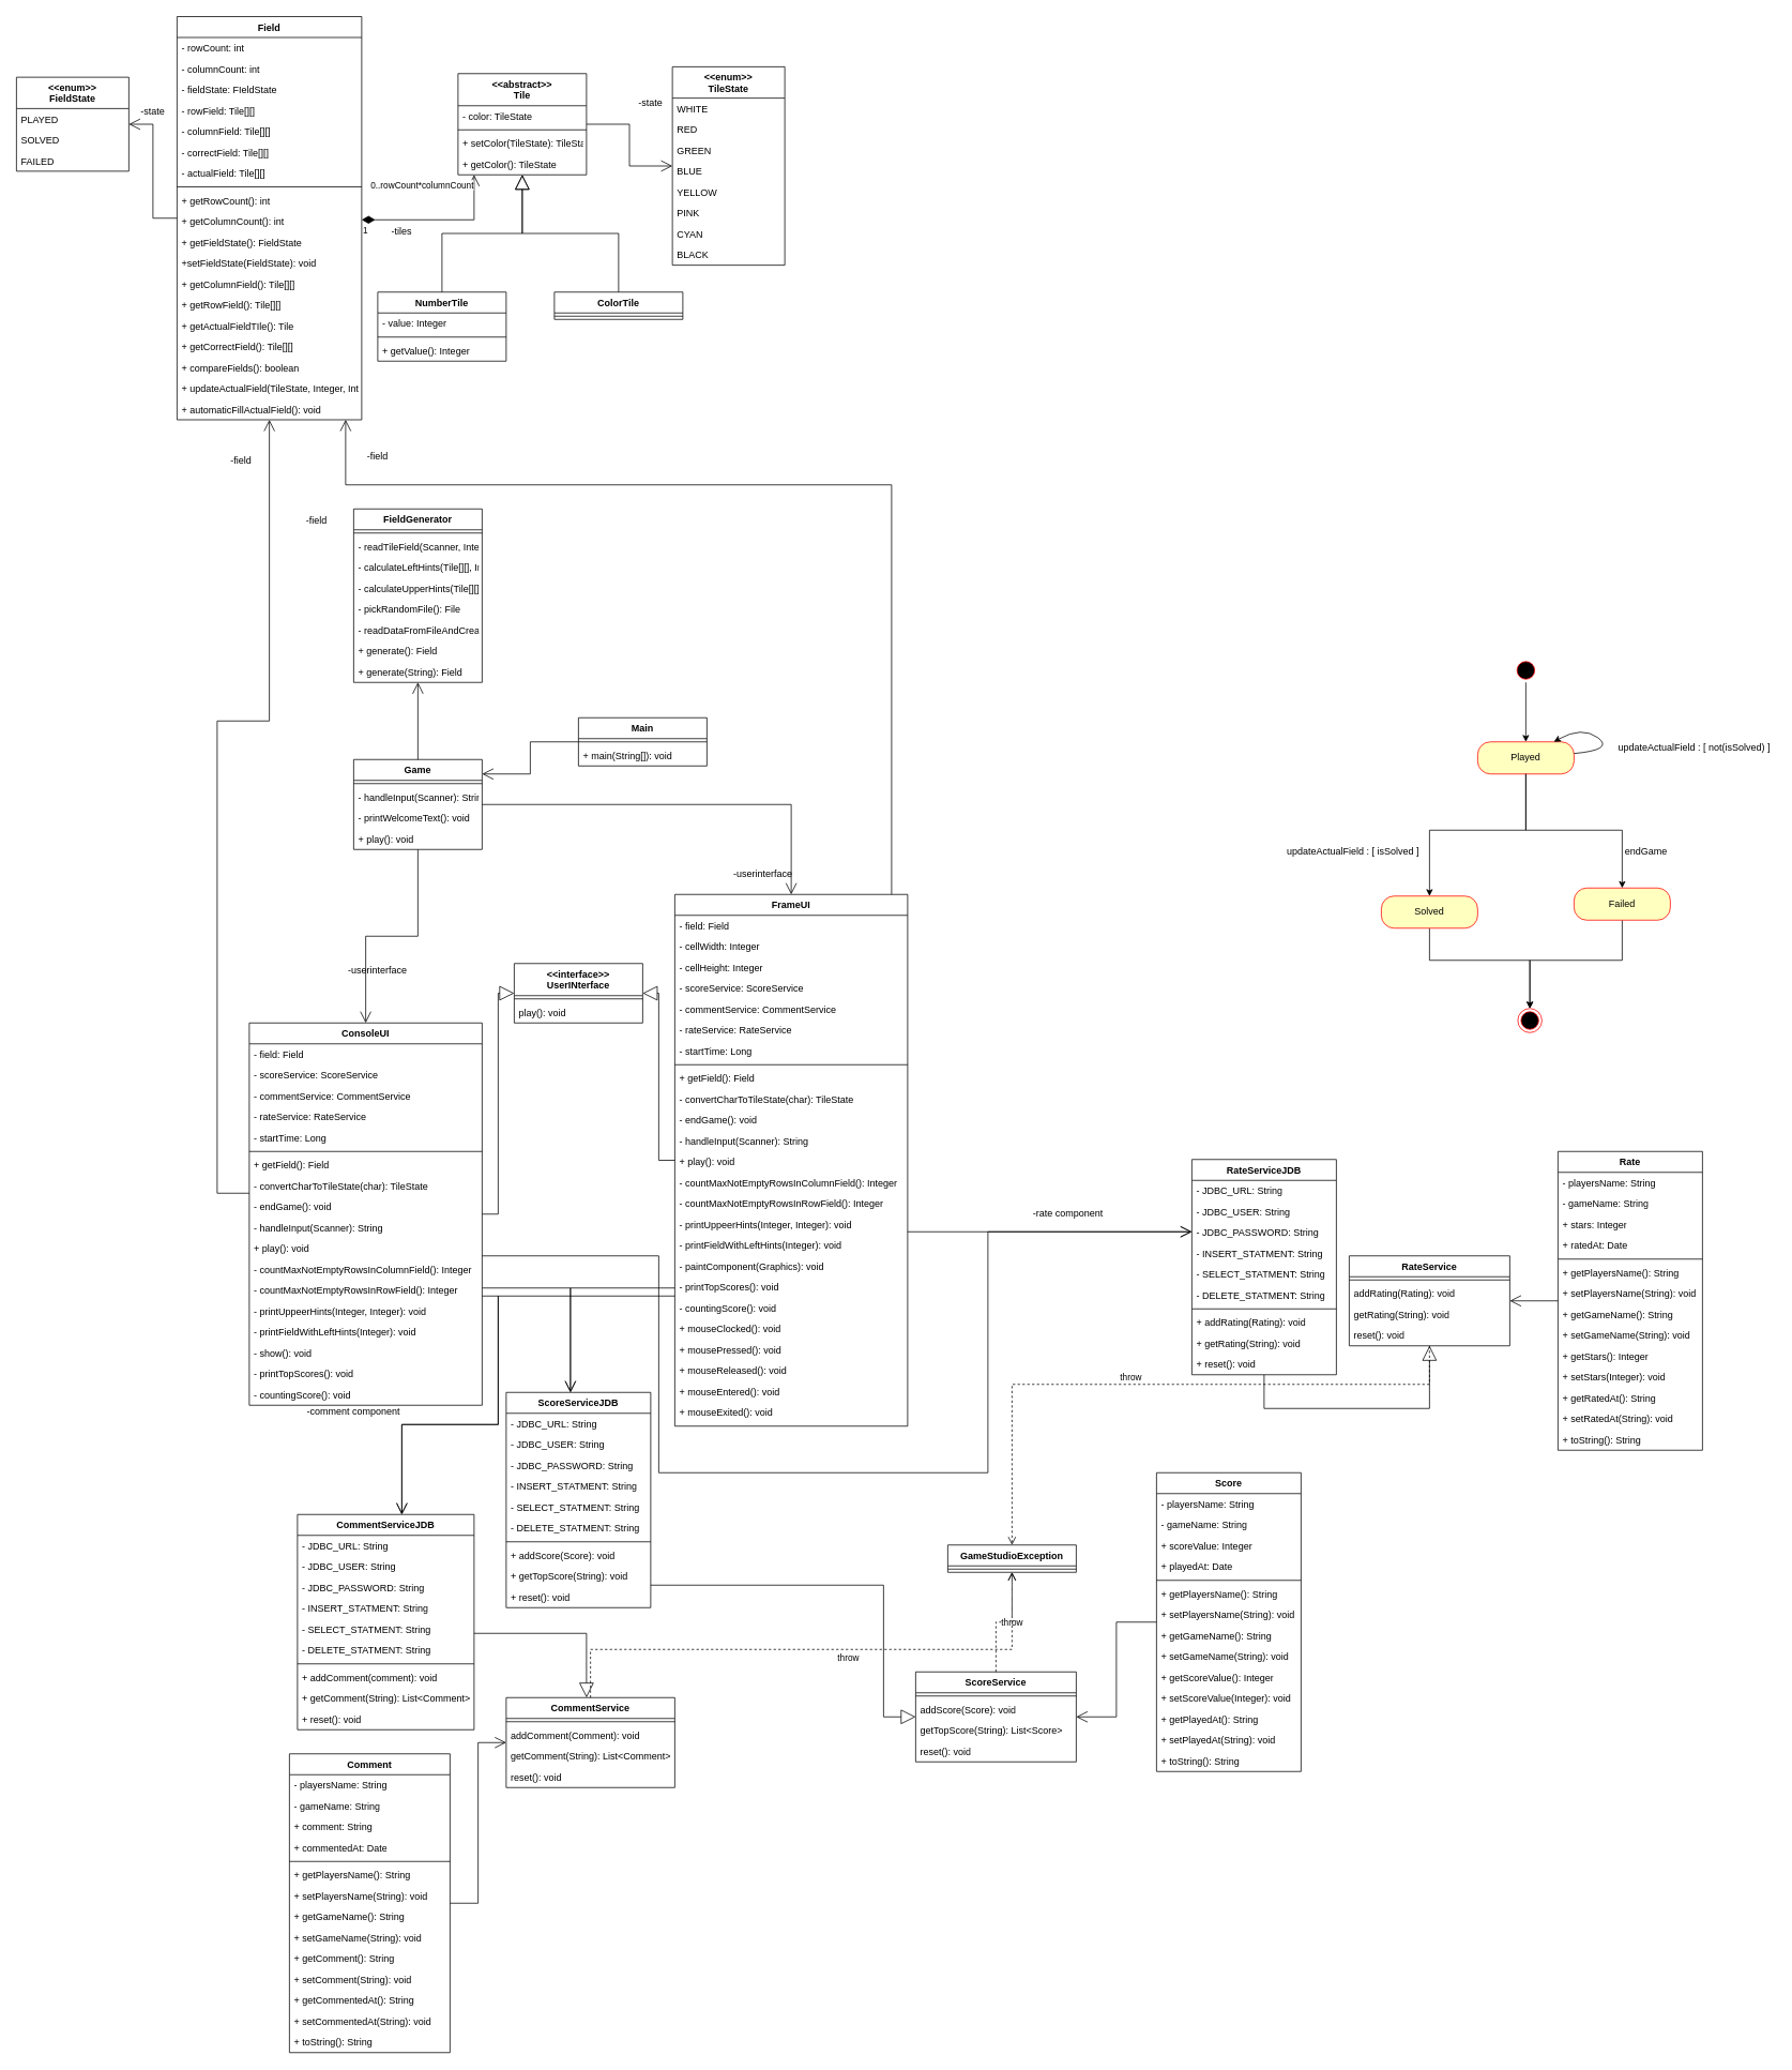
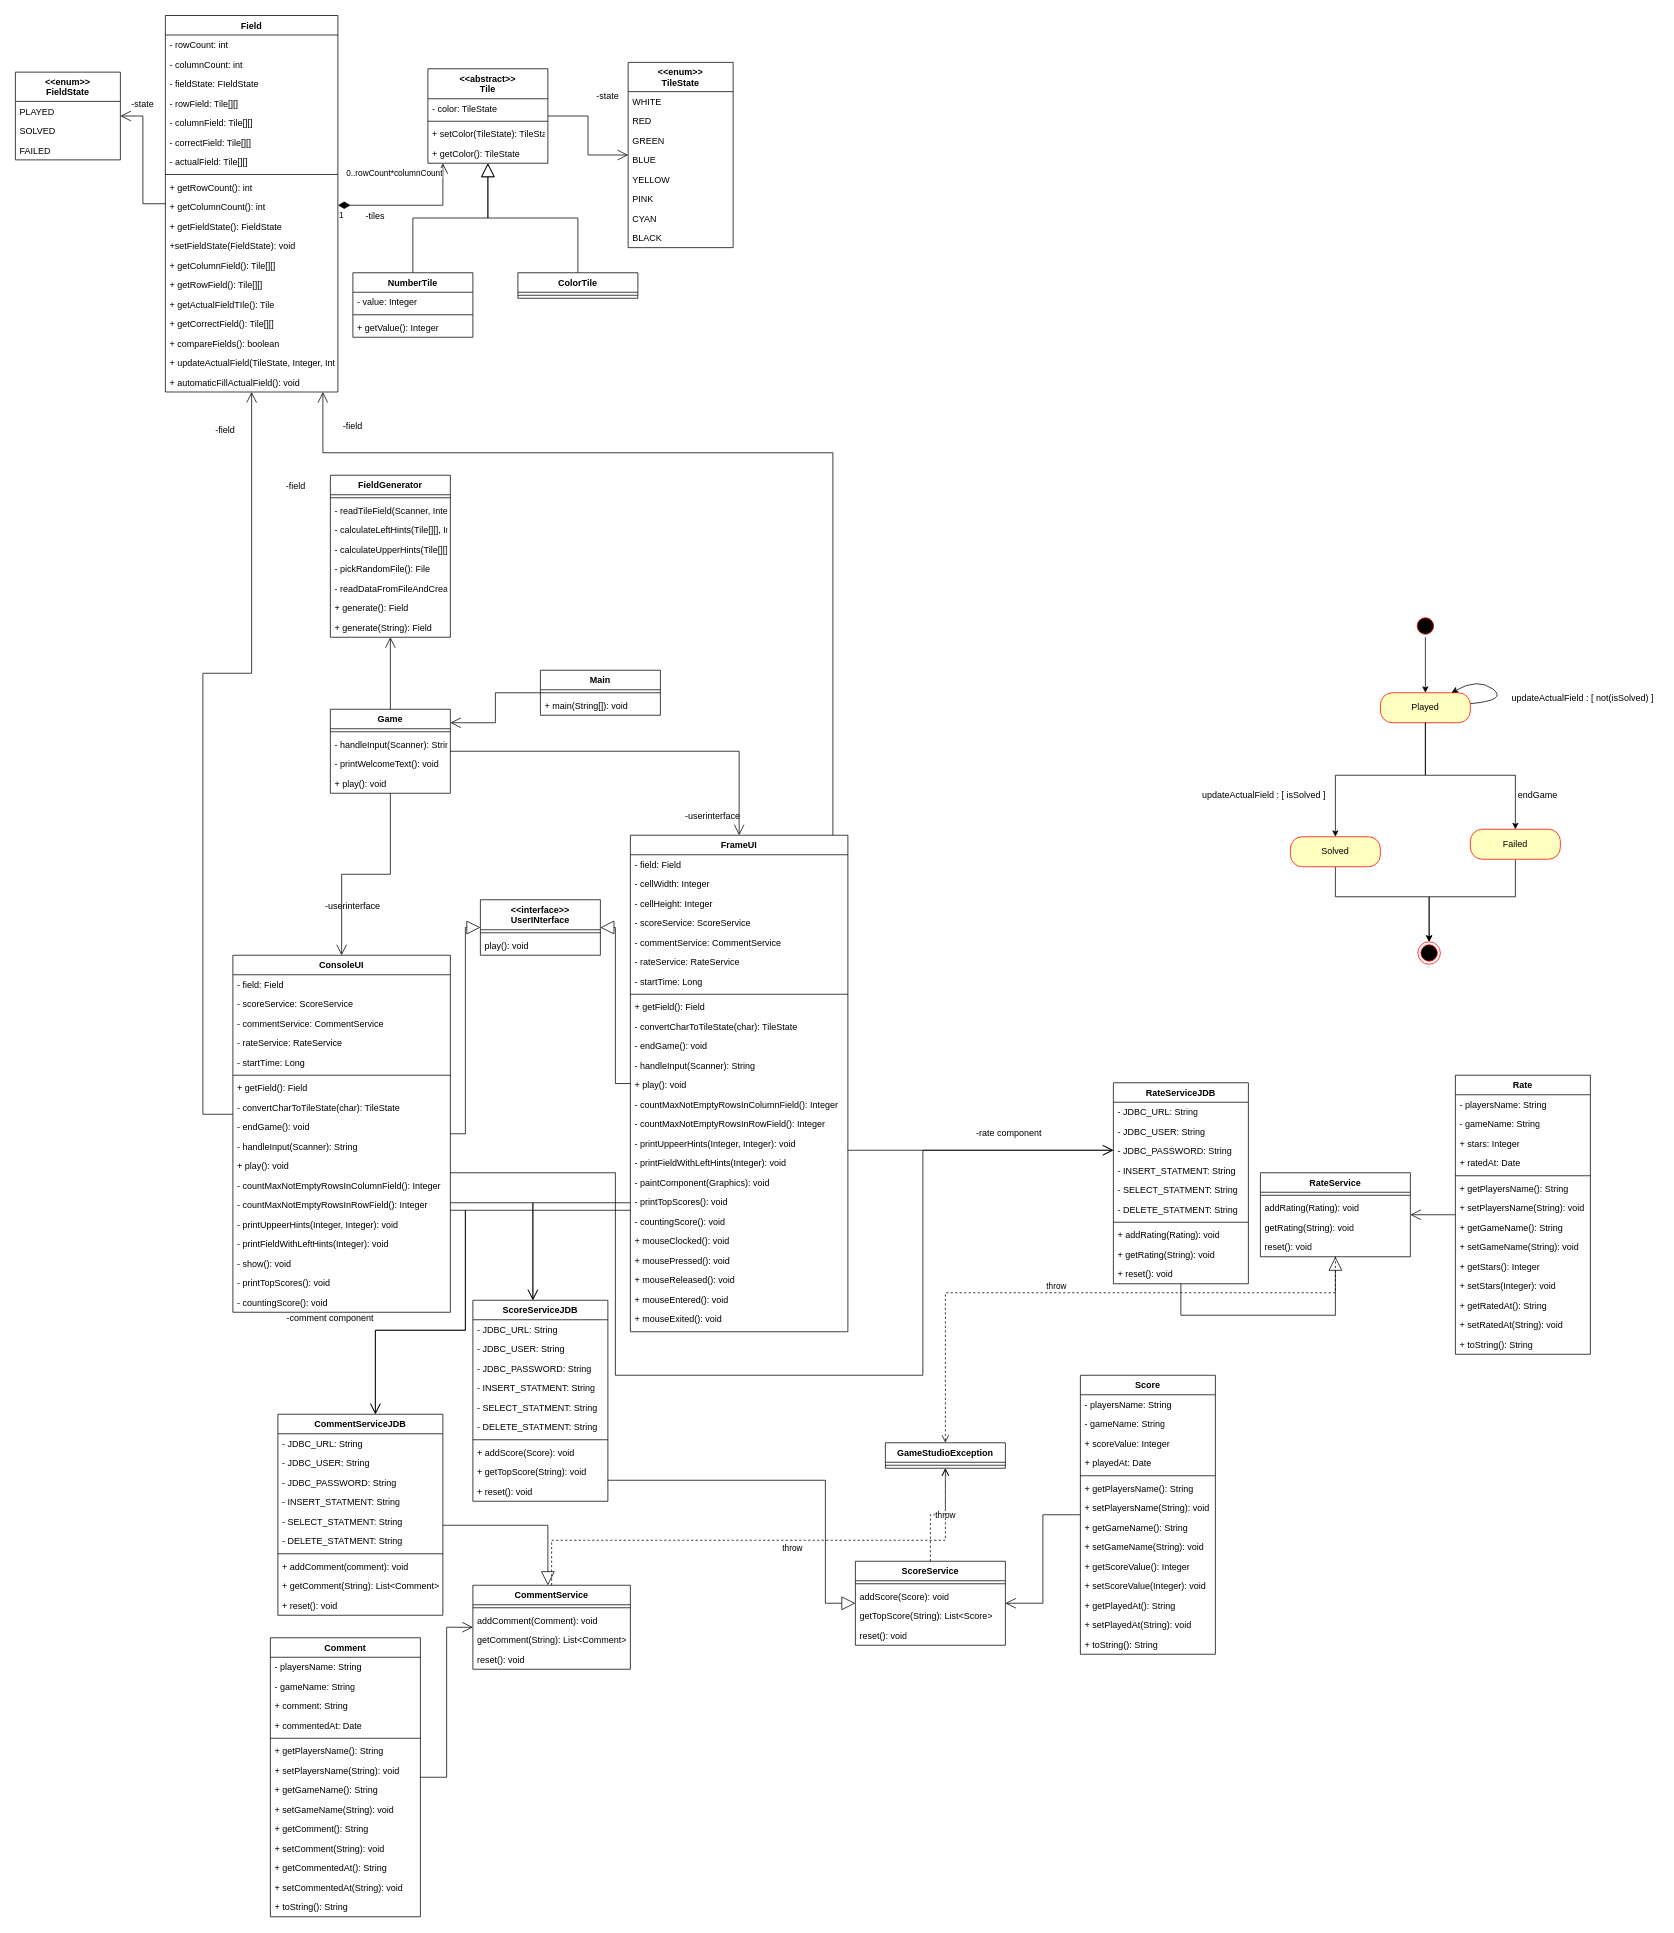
- <mxCell id="254" value="-rate component" style="text;html=1;strokeColor=none;fillColor=none;align=center;verticalAlign=middle;whiteSpace=wrap;rounded=0;" vertex="1" parent="1"><mxGeometry x="1280" y="1496" width="100" height="30" as="geometry" /></mxCell>
+ <mxCell id="254" value="-rate component" style="text;html=1;strokeColor=none;fillColor=none;align=center;verticalAlign=middle;whiteSpace=wrap;rounded=0;" vertex="1" parent="1"><mxGeometry x="1295" y="1496" width="100" height="30" as="geometry" /></mxCell>
